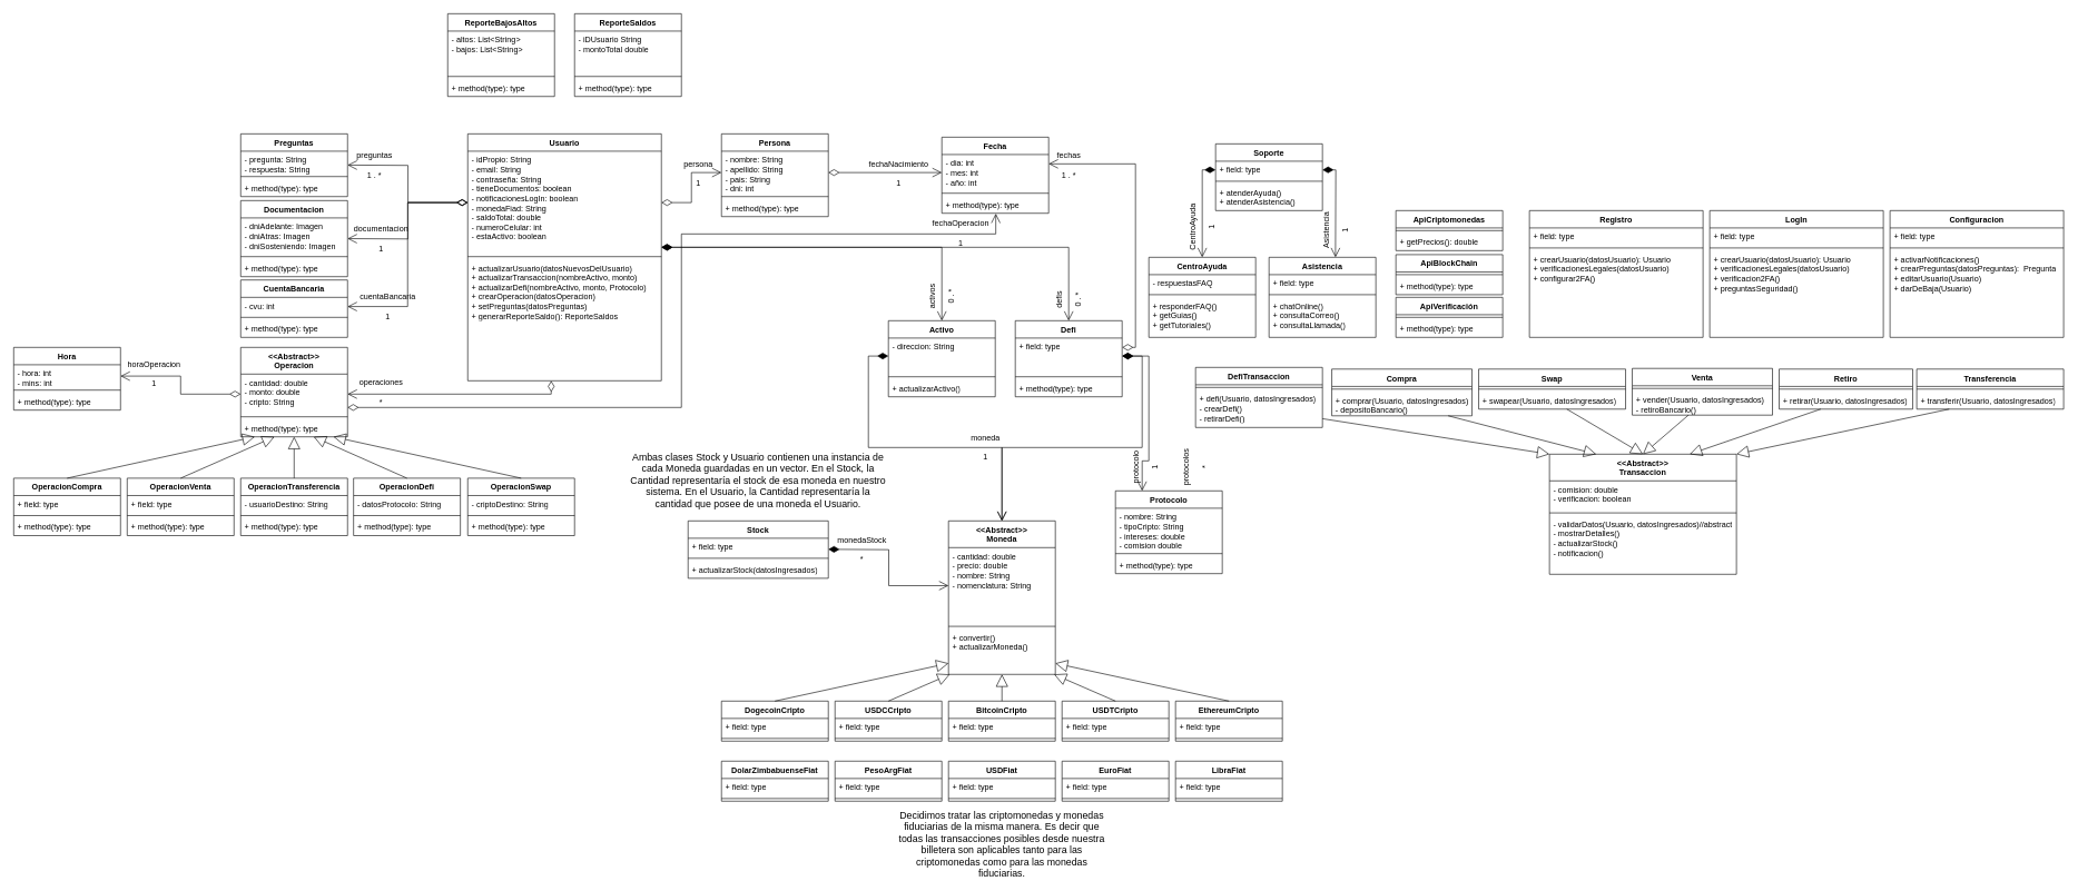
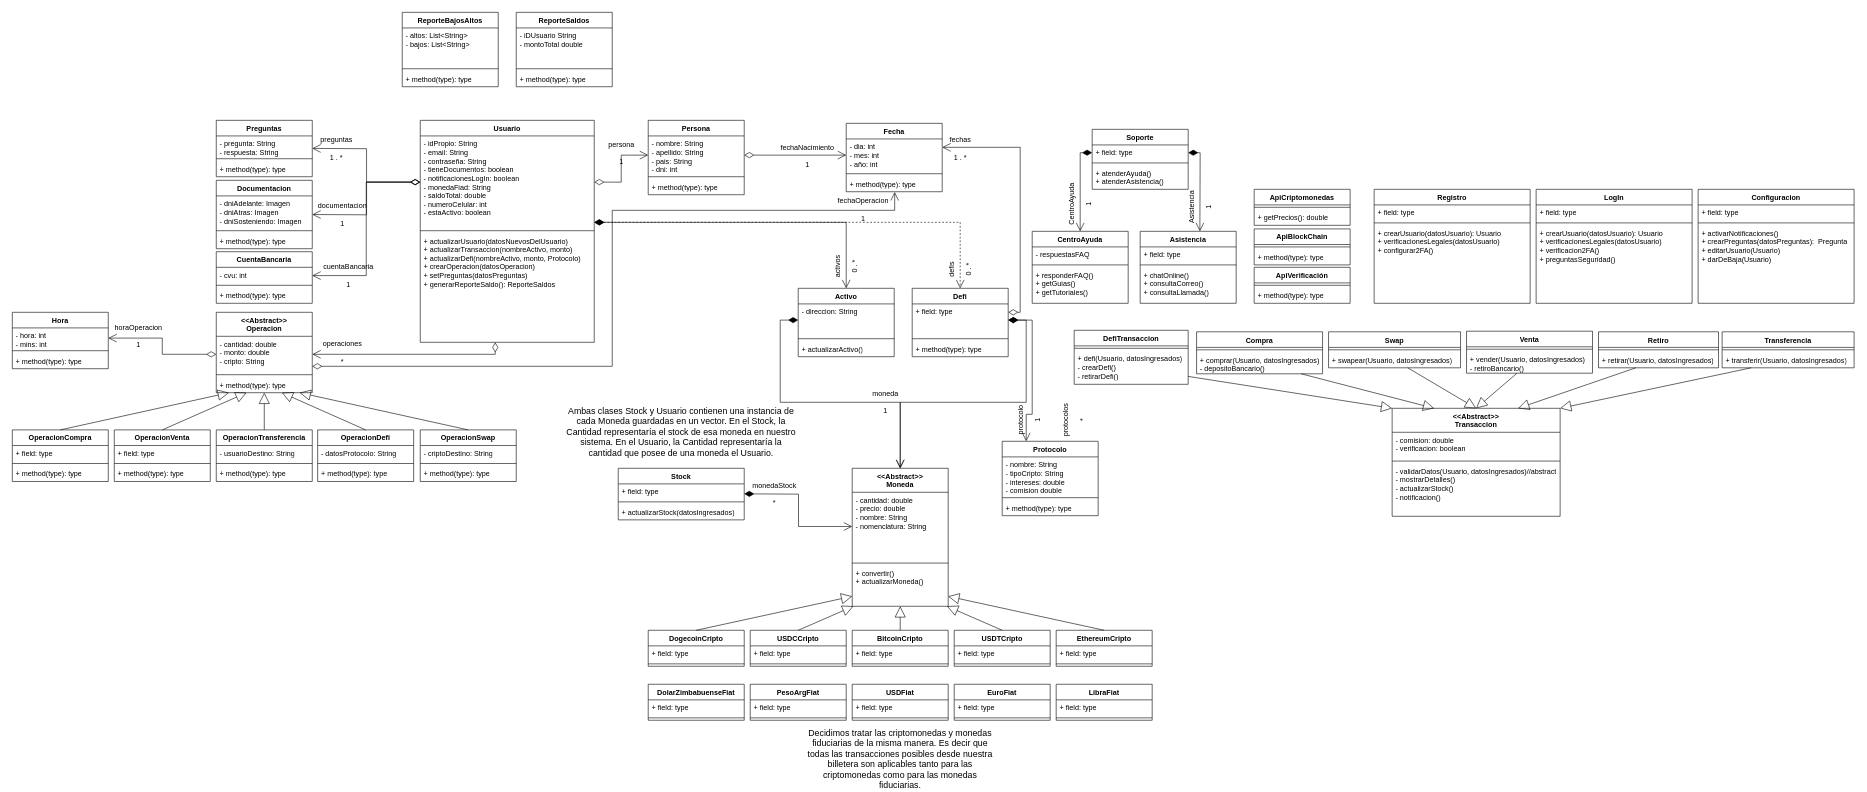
- <mxCell id="66" value="&lt;div&gt;persona&lt;/div&gt;&lt;div&gt;&lt;br&gt;&lt;/div&gt;&lt;div&gt;1&lt;br&gt;&lt;/div&gt;" style="text;html=1;align=center;verticalAlign=middle;resizable=0;points=[];autosize=1;strokeColor=none;fillColor=none;" parent="1" vertex="1"><mxGeometry x="1010" y="230" width="70" height="60" as="geometry" /></mxCell>
+ <mxCell id="66" value="&lt;div&gt;persona&lt;/div&gt;&lt;div&gt;&lt;br&gt;&lt;/div&gt;&lt;div&gt;1&lt;br&gt;&lt;/div&gt;" style="text;html=1;align=center;verticalAlign=middle;resizable=0;points=[];autosize=1;strokeColor=none;fillColor=none;" parent="1" vertex="1"><mxGeometry x="1000" y="225" width="70" height="60" as="geometry" /></mxCell>
- <mxCell id="145" value="" style="endArrow=open;html=1;endSize=12;startArrow=diamondThin;startSize=14;startFill=1;edgeStyle=orthogonalEdgeStyle;align=left;verticalAlign=bottom;rounded=0;entryX=0.5;entryY=0;entryDx=0;entryDy=0;" parent="1" source="56" target="102" edge="1"><mxGeometry x="-1" y="3" relative="1" as="geometry"><mxPoint x="1140" y="400" as="sourcePoint" /><mxPoint x="1300" y="400" as="targetPoint" /><Array as="points"><mxPoint x="1600" y="370" /></Array></mxGeometry></mxCell>
+ <mxCell id="145" value="" style="endArrow=open;html=1;endSize=12;startArrow=diamondThin;startSize=14;startFill=1;edgeStyle=orthogonalEdgeStyle;align=left;verticalAlign=bottom;rounded=0;entryX=0.5;entryY=0;entryDx=0;entryDy=0;dashed=1;" parent="1" source="56" target="102" edge="1"><mxGeometry x="-1" y="3" relative="1" as="geometry"><mxPoint x="1140" y="400" as="sourcePoint" /><mxPoint x="1300" y="400" as="targetPoint" /><Array as="points"><mxPoint x="1600" y="370" /></Array></mxGeometry></mxCell>
